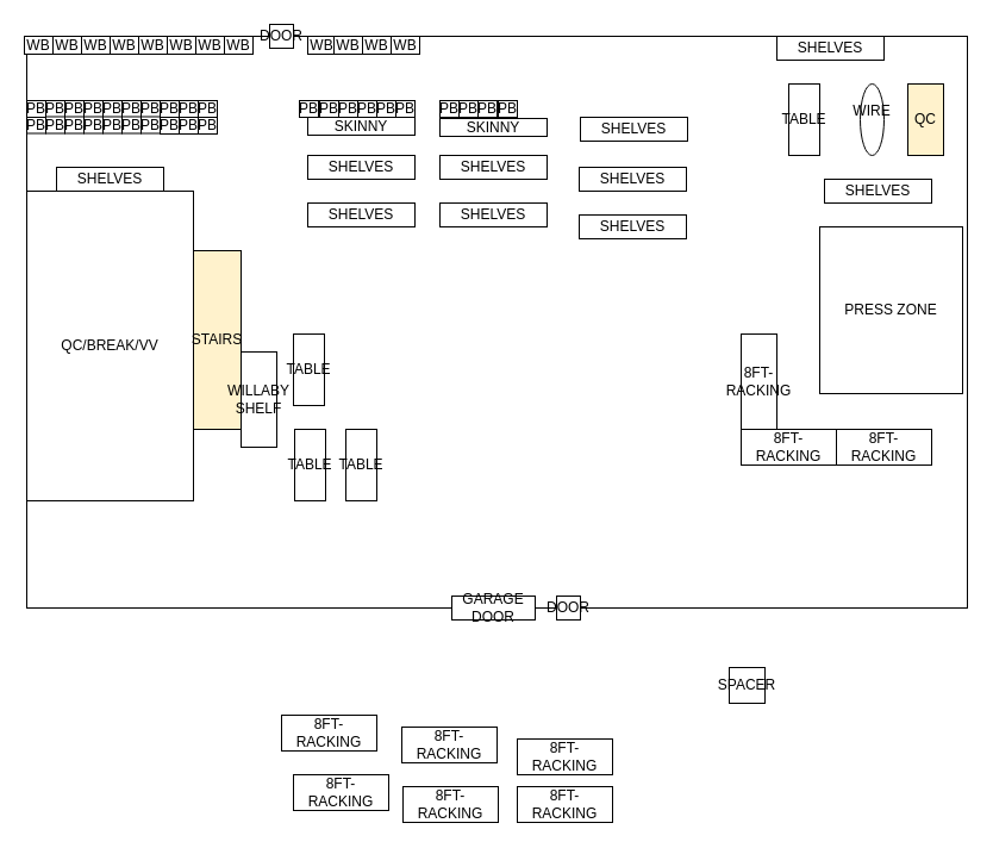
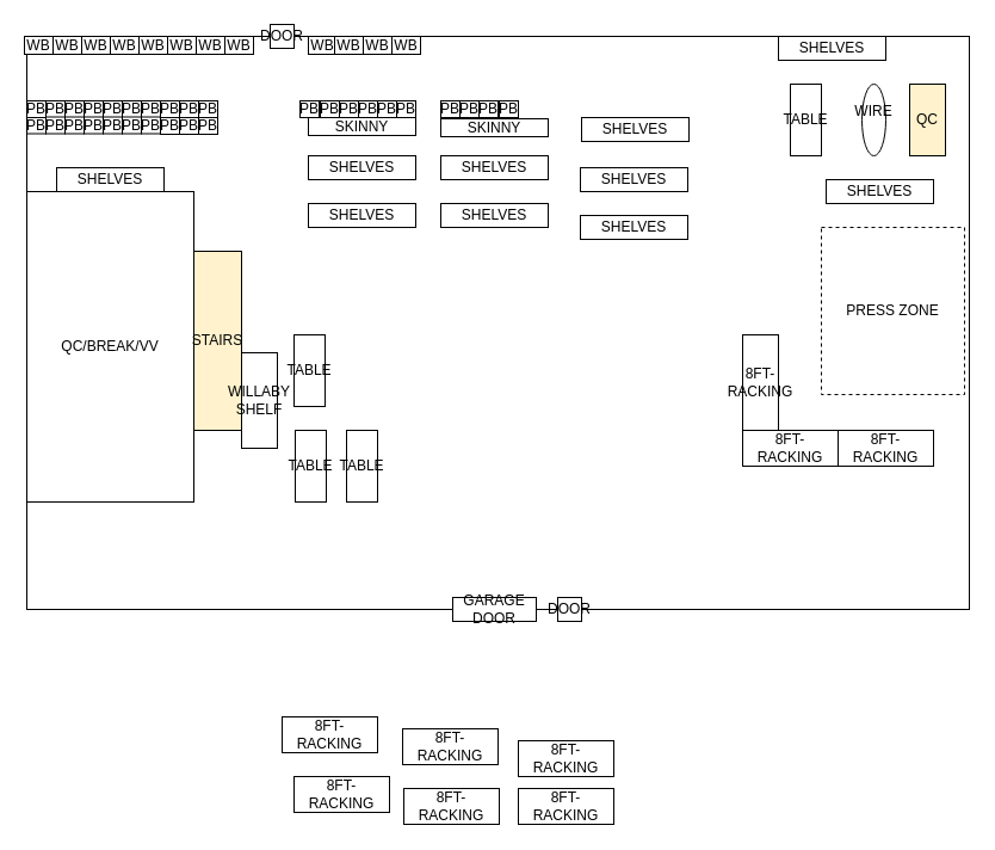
- <mxCell id="78" value="&lt;div&gt;PRESS ZONE&lt;/div&gt;" style="rounded=0;whiteSpace=wrap;html=1;" parent="1" vertex="1"><mxGeometry x="688" y="190" width="120" height="140" as="geometry" /></mxCell>
+ <mxCell id="78" value="&lt;div&gt;PRESS ZONE&lt;/div&gt;" style="rounded=0;whiteSpace=wrap;html=1;dashed=1;" parent="1" vertex="1"><mxGeometry x="688" y="190" width="120" height="140" as="geometry" /></mxCell>
- <mxCell id="5" value="SPACER" style="whiteSpace=wrap;html=1;aspect=fixed;" parent="1" vertex="1"><mxGeometry x="612" y="560" width="30" height="30" as="geometry" /></mxCell>
